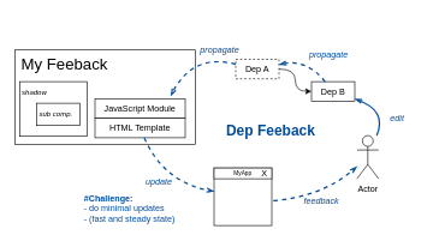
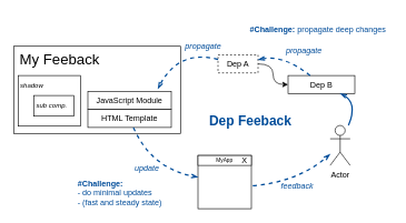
+ <mxCell id="22" value="&lt;div style=&quot;text-align: left&quot;&gt;&lt;span style=&quot;font-style: normal&quot;&gt;&lt;b&gt;#Challenge:&lt;/b&gt;&lt;/span&gt;&lt;span style=&quot;font-style: normal&quot;&gt;&amp;nbsp;propagate deep changes&lt;/span&gt;&lt;/div&gt;" style="text;html=1;strokeColor=none;fillColor=none;align=center;verticalAlign=middle;whiteSpace=wrap;rounded=0;fontColor=#004C99;fontStyle=2" vertex="1" parent="1"><mxGeometry x="366" y="20" width="220" height="48" as="geometry" /></mxCell>
- <mxCell id="7" value="Dep B" style="rounded=0;whiteSpace=wrap;html=1;" vertex="1" parent="1"><mxGeometry x="431" y="113" width="60" height="27" as="geometry" /></mxCell>
+ <mxCell id="7" value="Dep B" style="rounded=0;whiteSpace=wrap;html=1;" vertex="1" parent="1"><mxGeometry x="431" y="113" width="100" height="27" as="geometry" /></mxCell>
- <mxCell id="13" value="&lt;i&gt;edit&lt;/i&gt;" style="text;html=1;strokeColor=none;fillColor=none;align=center;verticalAlign=middle;whiteSpace=wrap;rounded=0;fontColor=#004C99;" vertex="1" parent="1"><mxGeometry x="536" y="158.5" width="28" height="12" as="geometry" /></mxCell>
